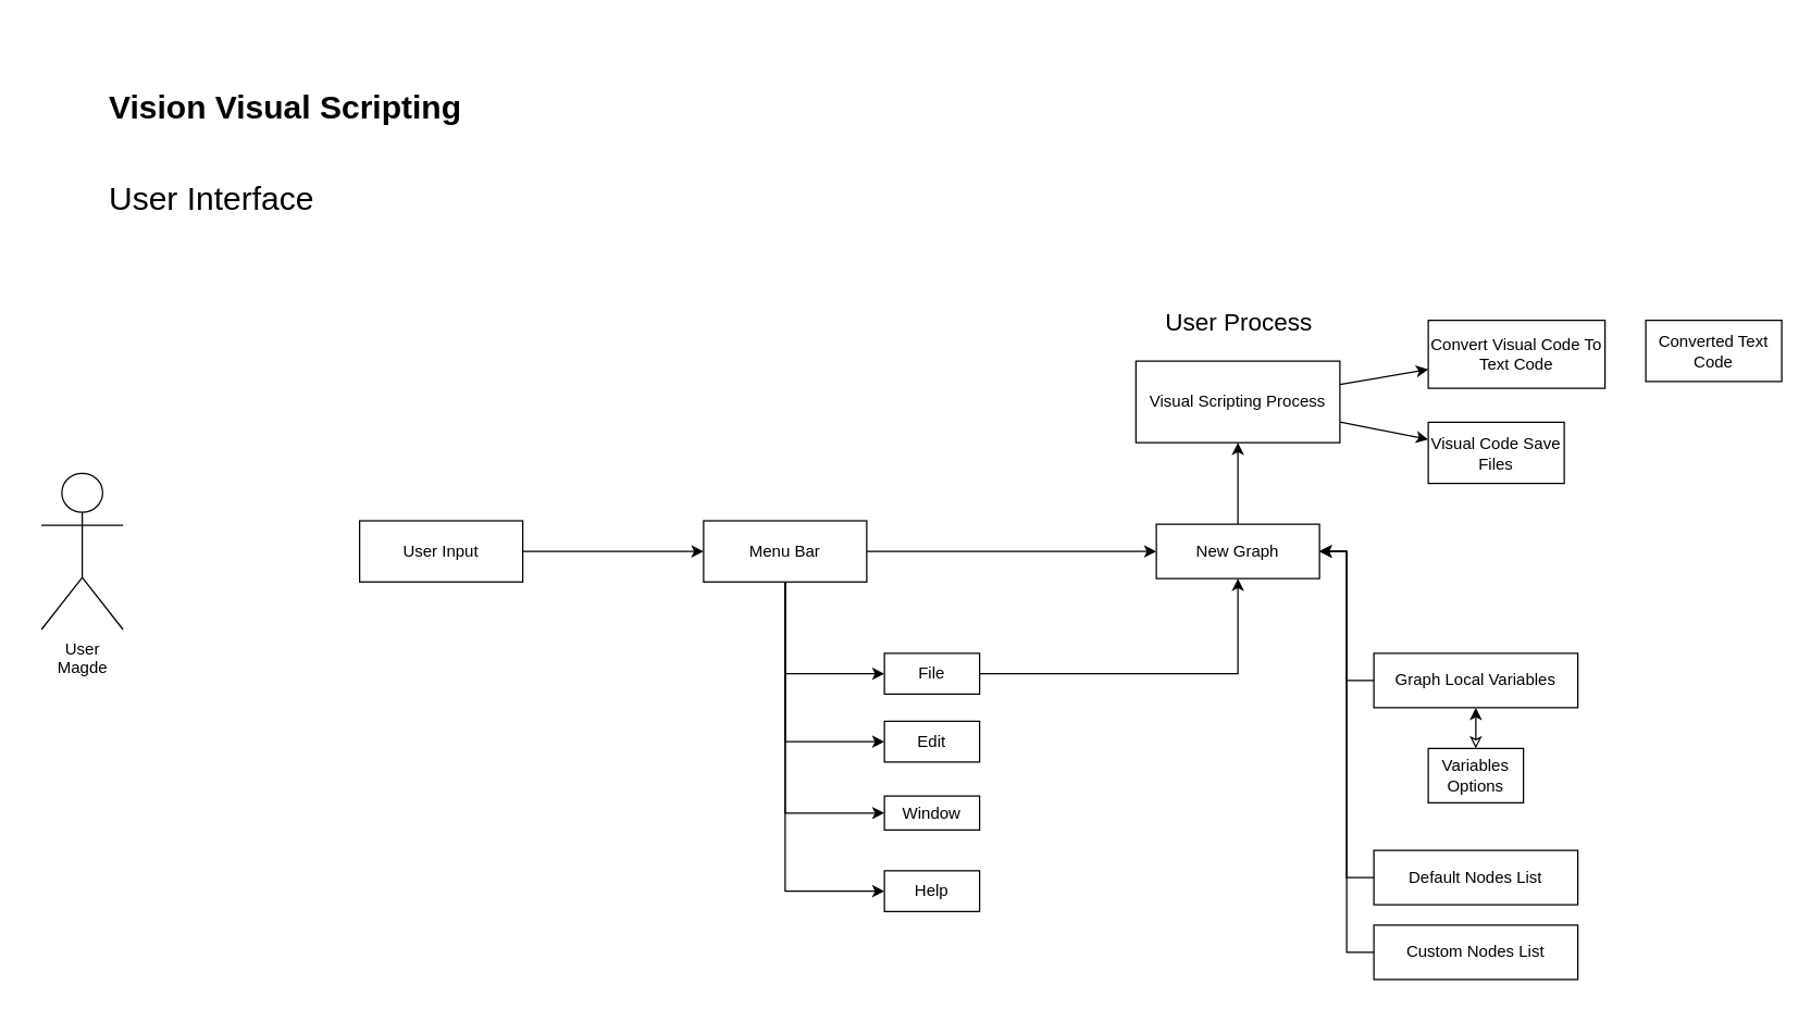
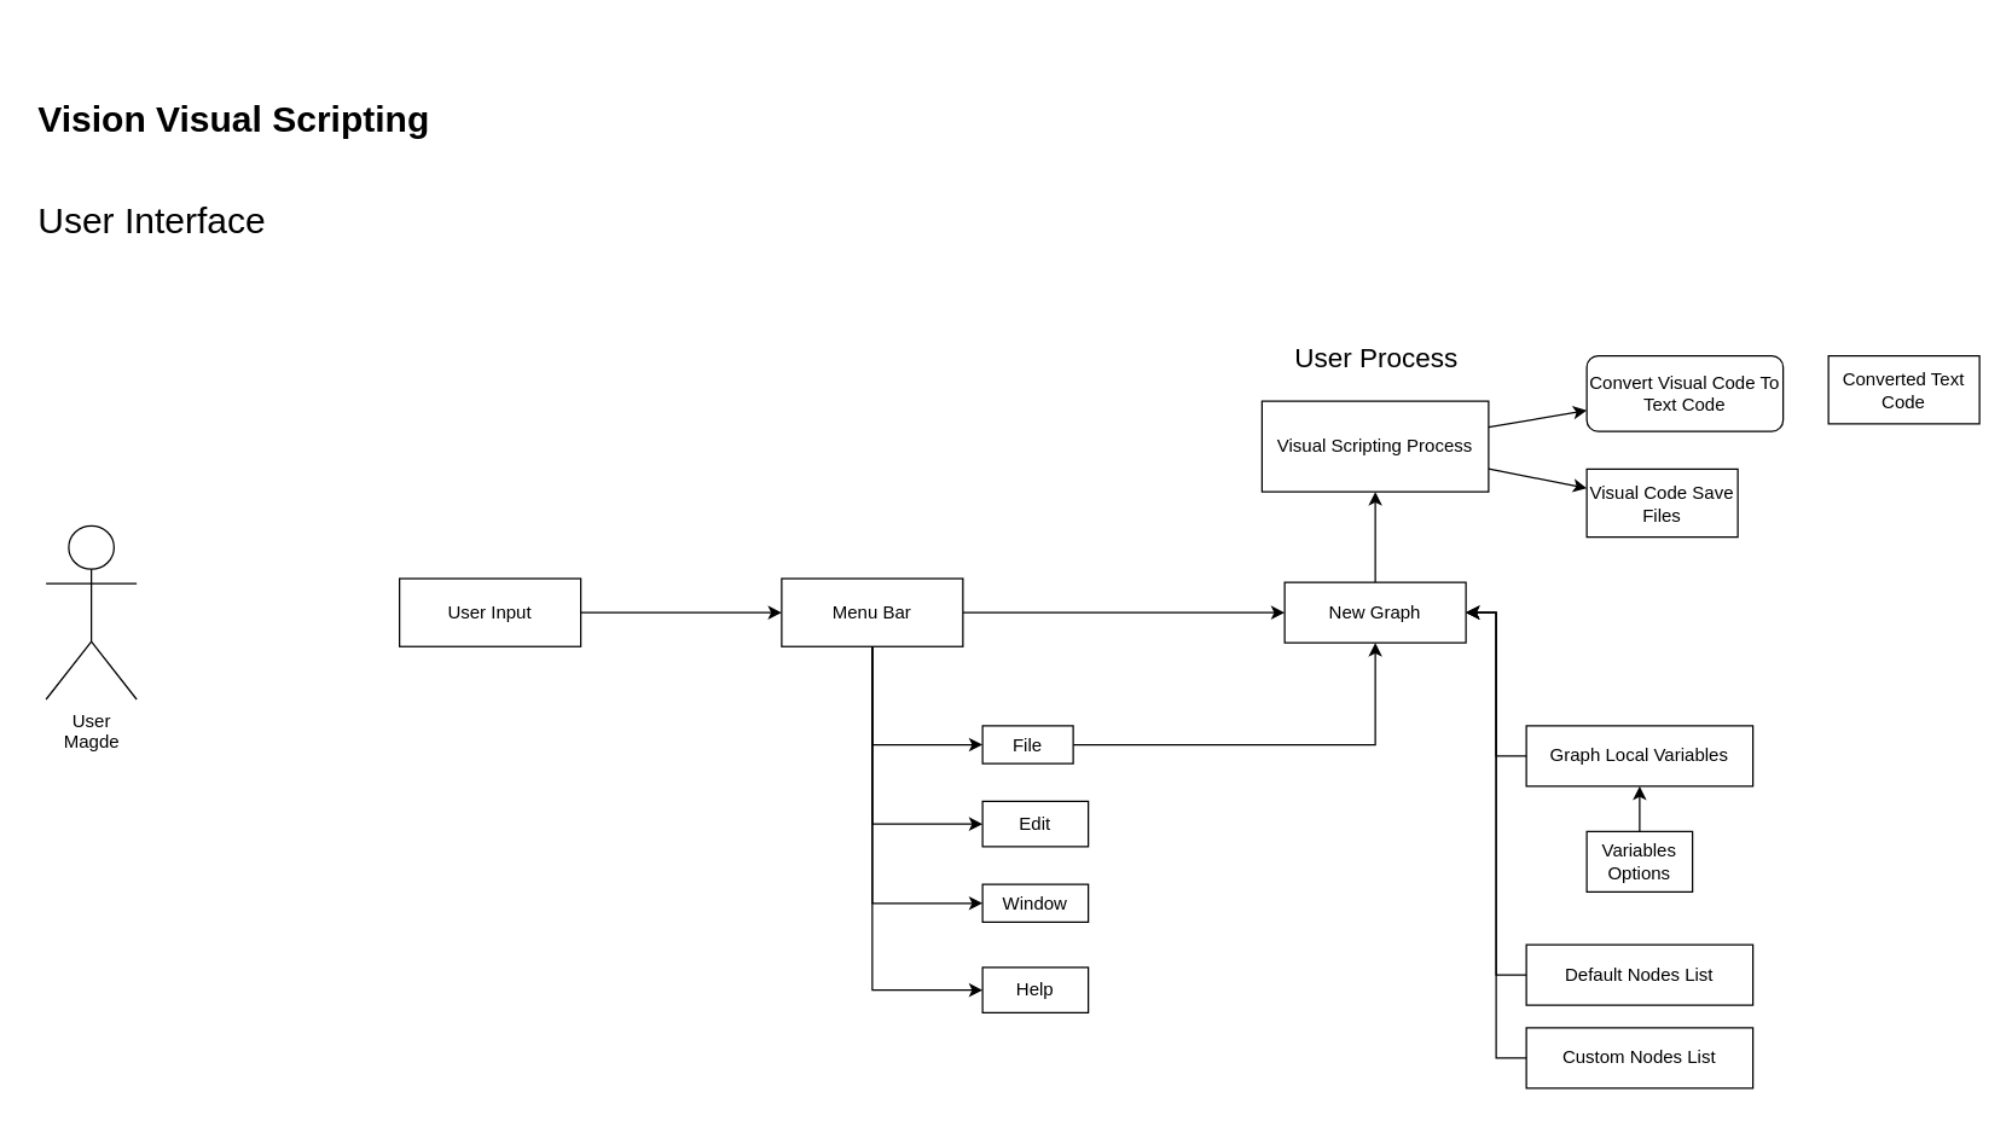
- <mxCell id="16" value="&lt;h1&gt;&lt;span style=&quot;font-size: 24px ; text-align: center&quot;&gt;Vision Visual Scripting&lt;/span&gt;&lt;br&gt;&lt;/h1&gt;&lt;p&gt;&lt;span style=&quot;text-align: center&quot;&gt;User Interface&lt;/span&gt;&lt;br&gt;&lt;/p&gt;" style="text;html=1;strokeColor=none;fillColor=none;spacing=5;spacingTop=-20;whiteSpace=wrap;overflow=hidden;rounded=0;fontSize=24;" vertex="1" parent="1"><mxGeometry x="75" y="20" width="290" height="180" as="geometry" /></mxCell>
+ <mxCell id="16" value="&lt;h1&gt;&lt;span style=&quot;font-size: 24px ; text-align: center&quot;&gt;Vision Visual Scripting&lt;/span&gt;&lt;br&gt;&lt;/h1&gt;&lt;p&gt;&lt;span style=&quot;text-align: center&quot;&gt;User Interface&lt;/span&gt;&lt;br&gt;&lt;/p&gt;" style="text;html=1;strokeColor=none;fillColor=none;spacing=5;spacingTop=-20;whiteSpace=wrap;overflow=hidden;rounded=0;fontSize=24;" vertex="1" parent="1"><mxGeometry x="20" y="20" width="290" height="180" as="geometry" /></mxCell>
- <mxCell id="11" value="Convert Visual Code To Text Code" style="rounded=0;whiteSpace=wrap;html=1;" parent="1" vertex="1"><mxGeometry x="1050" y="235" width="130" height="50" as="geometry" /></mxCell>
+ <mxCell id="11" value="Convert Visual Code To Text Code" style="whiteSpace=wrap;html=1;rounded=1;" parent="1" vertex="1"><mxGeometry x="1050" y="235" width="130" height="50" as="geometry" /></mxCell>
- <mxCell id="28" value="File" style="rounded=0;whiteSpace=wrap;html=1;" vertex="1" parent="1"><mxGeometry x="650" y="480" width="70" height="30" as="geometry" /></mxCell>
+ <mxCell id="28" value="File" style="rounded=0;whiteSpace=wrap;html=1;" vertex="1" parent="1"><mxGeometry x="650" y="480" width="60" height="25" as="geometry" /></mxCell>
- <mxCell id="21" style="edgeStyle=none;rounded=0;orthogonalLoop=1;jettySize=auto;html=1;startArrow=classic;startFill=1;endArrow=classic;endFill=0;" edge="1" parent="1" source="5" target="20"><mxGeometry relative="1" as="geometry"><mxPoint x="1426" y="391.44" as="sourcePoint" /><mxPoint x="1482" y="373.848" as="targetPoint" /></mxGeometry></mxCell>
+ <mxCell id="21" style="edgeStyle=none;rounded=0;orthogonalLoop=1;jettySize=auto;html=1;startArrow=classic;startFill=1;endArrow=none;endFill=0;" edge="1" parent="1" source="5" target="20"><mxGeometry relative="1" as="geometry"><mxPoint x="1426" y="391.44" as="sourcePoint" /><mxPoint x="1482" y="373.848" as="targetPoint" /></mxGeometry></mxCell>
